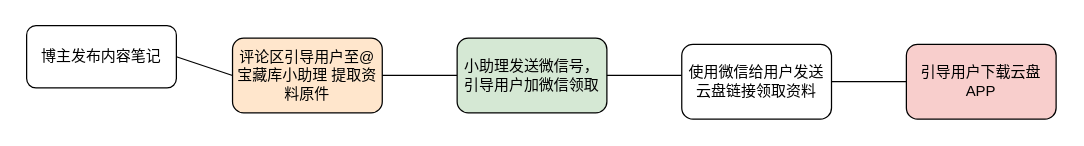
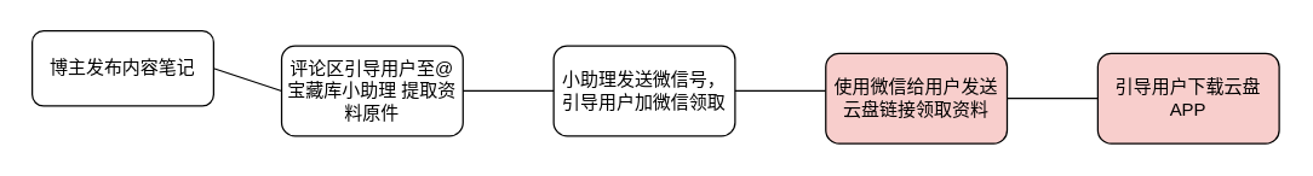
- <mxCell id="4" value="评论区引导用户至@宝藏库小助理 提取资料原件" style="rounded=1;whiteSpace=wrap;html=1;fillColor=#ffe6cc;" vertex="1" parent="1"><mxGeometry x="185" y="30" width="120" height="60" as="geometry" /></mxCell>
+ <mxCell id="4" value="评论区引导用户至@宝藏库小助理 提取资料原件" style="rounded=1;whiteSpace=wrap;html=1;" vertex="1" parent="1"><mxGeometry x="185" y="30" width="120" height="60" as="geometry" /></mxCell>
- <mxCell id="6" value="小助理发送微信号，引导用户加微信领取" style="rounded=1;whiteSpace=wrap;html=1;fillColor=#d5e8d4;" vertex="1" parent="1"><mxGeometry x="365" y="30" width="120" height="60" as="geometry" /></mxCell>
+ <mxCell id="6" value="小助理发送微信号，引导用户加微信领取" style="rounded=1;whiteSpace=wrap;html=1;" vertex="1" parent="1"><mxGeometry x="365" y="30" width="120" height="60" as="geometry" /></mxCell>
- <mxCell id="8" value="使用微信给用户发送云盘链接领取资料" style="rounded=1;whiteSpace=wrap;html=1;" vertex="1" parent="1"><mxGeometry x="545" y="35" width="120" height="60" as="geometry" /></mxCell>
+ <mxCell id="8" value="使用微信给用户发送云盘链接领取资料" style="rounded=1;whiteSpace=wrap;html=1;fillColor=#f8cecc;" vertex="1" parent="1"><mxGeometry x="545" y="35" width="120" height="60" as="geometry" /></mxCell>
